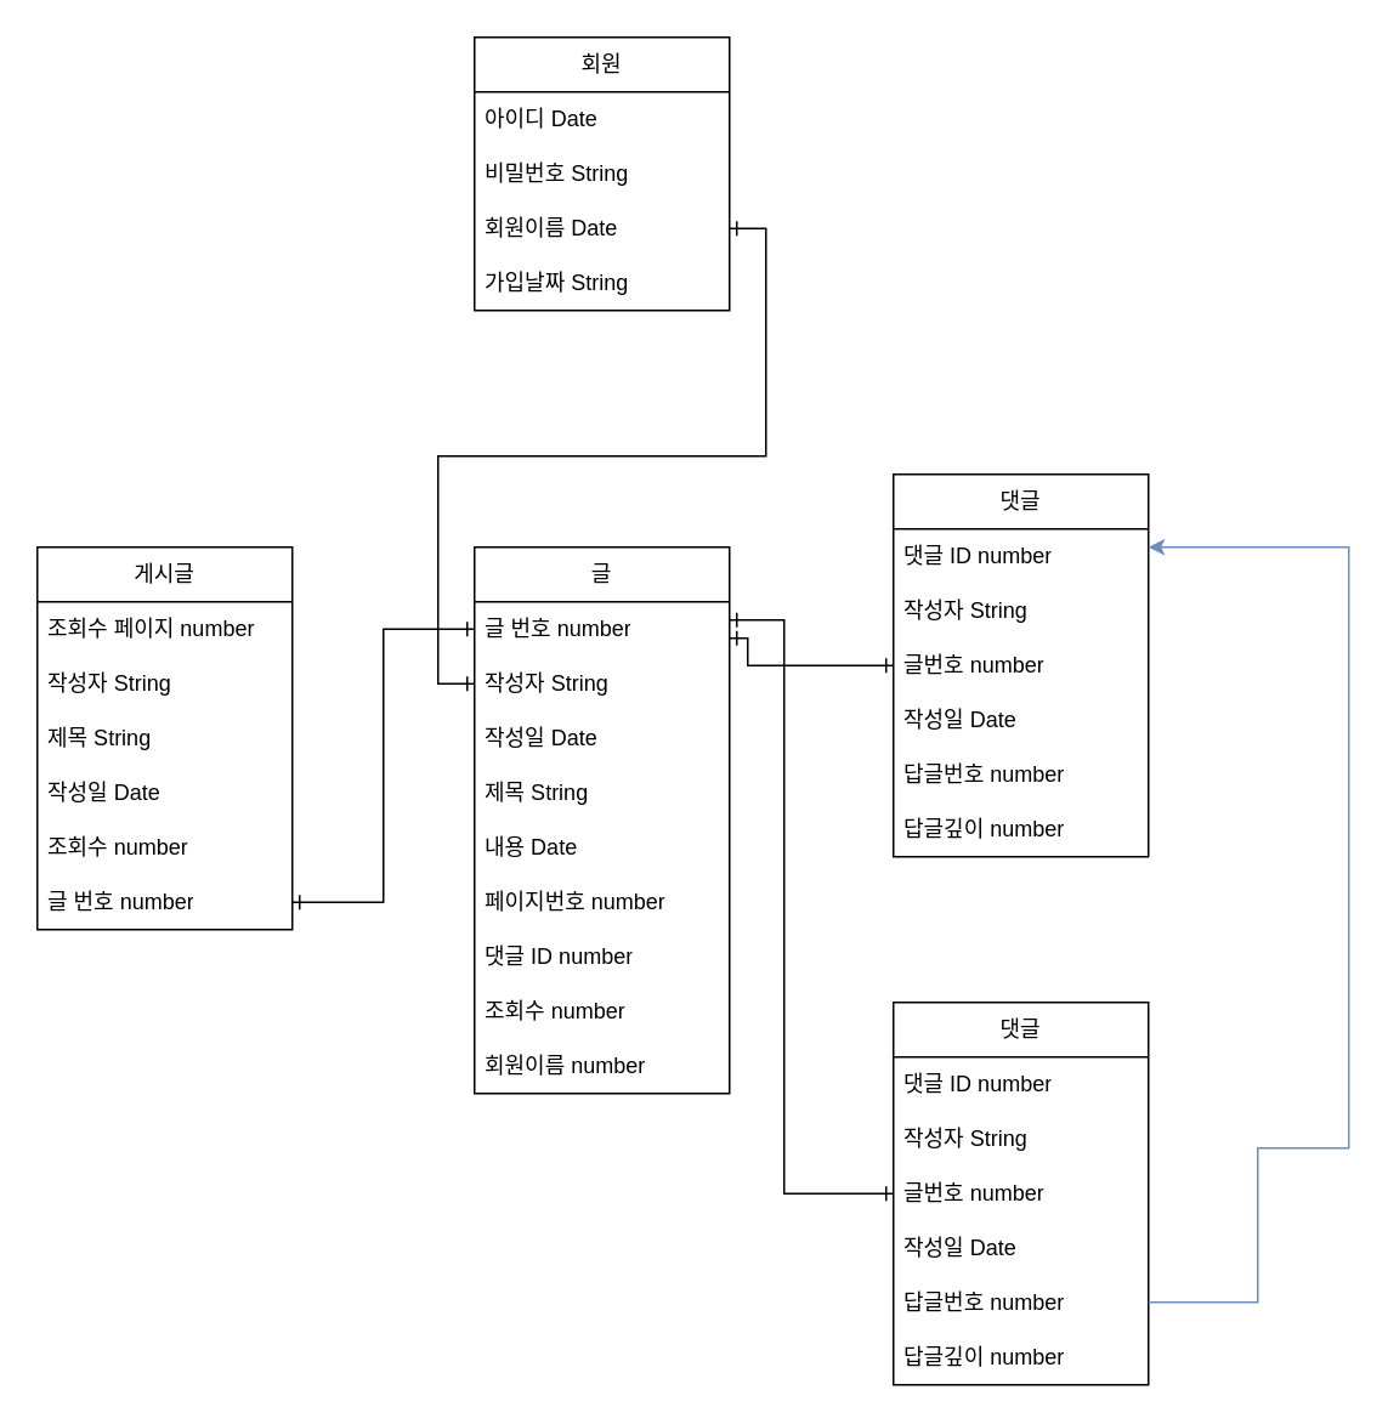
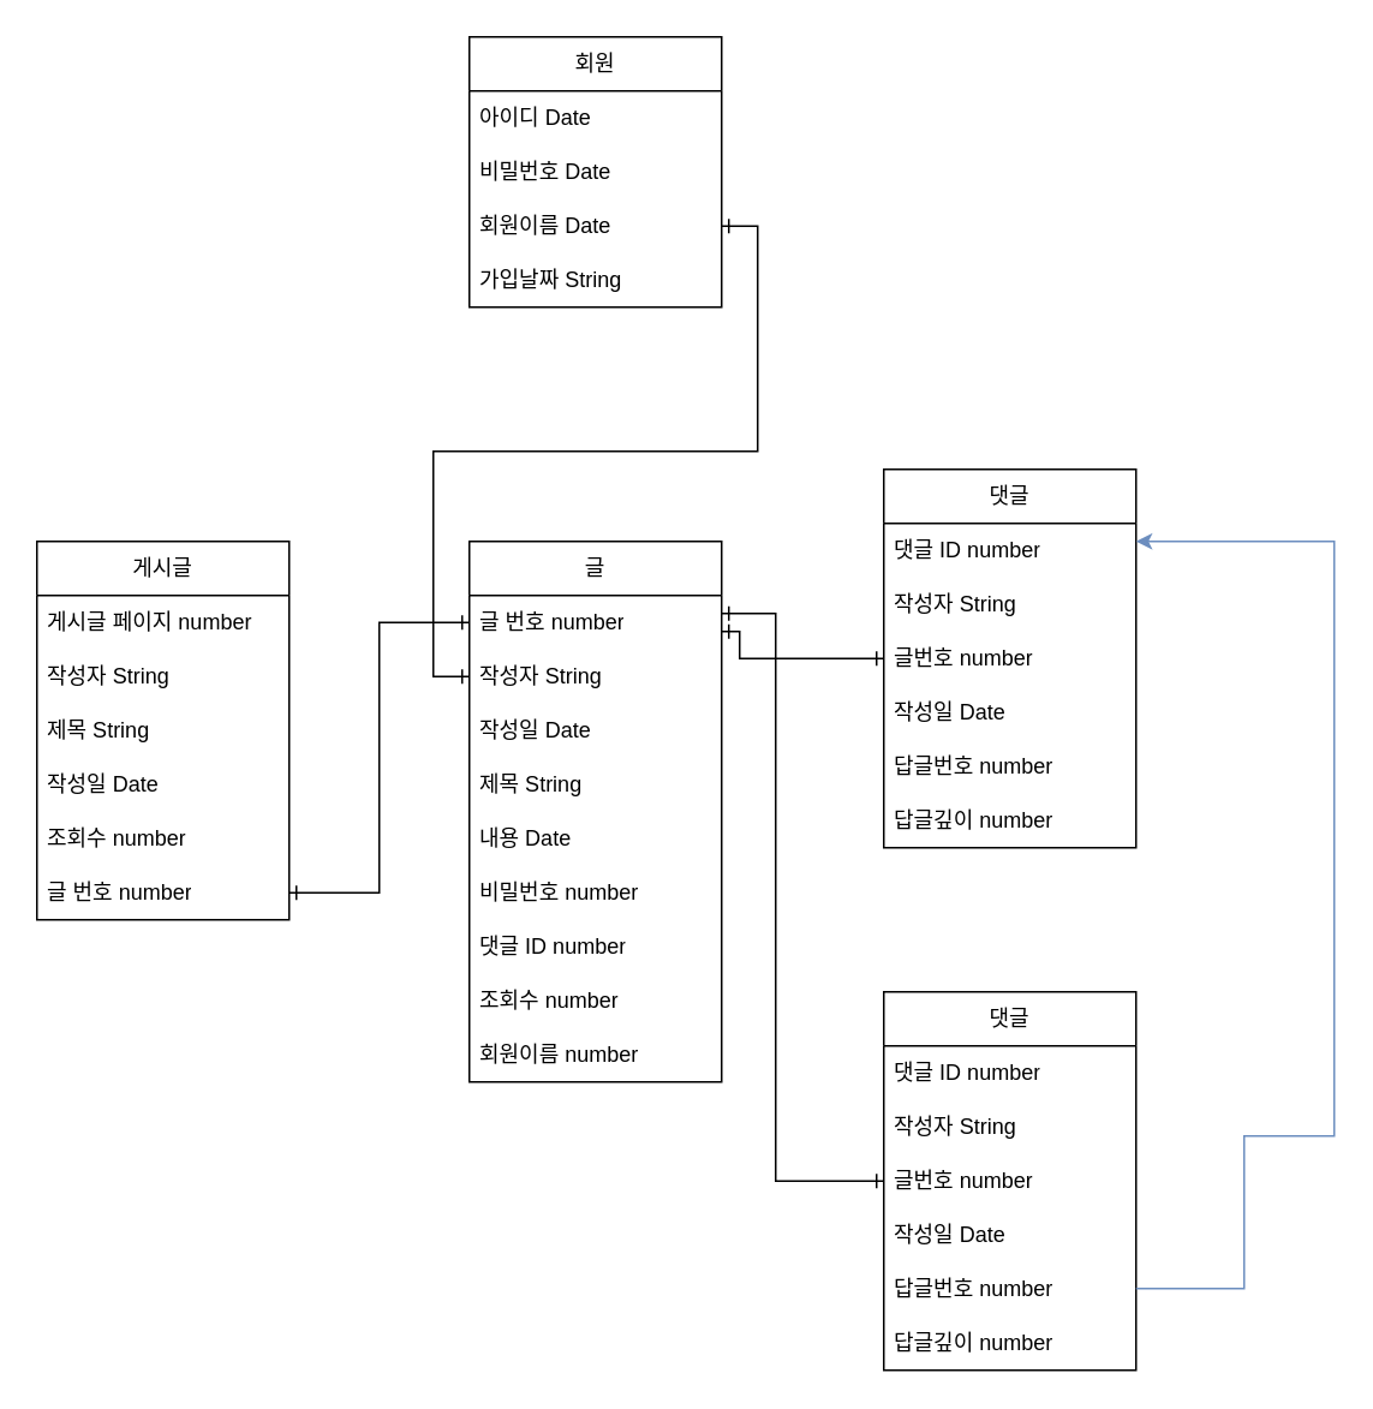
- <mxCell id="28" value="비밀번호 String" style="text;strokeColor=none;fillColor=none;align=left;verticalAlign=middle;spacingLeft=4;spacingRight=4;overflow=hidden;points=[[0,0.5],[1,0.5]];portConstraint=eastwest;rotatable=0;whiteSpace=wrap;html=1;" parent="26" vertex="1"><mxGeometry y="60" width="140" height="30" as="geometry" /></mxCell>
+ <mxCell id="28" value="비밀번호 Date" style="text;strokeColor=none;fillColor=none;align=left;verticalAlign=middle;spacingLeft=4;spacingRight=4;overflow=hidden;points=[[0,0.5],[1,0.5]];portConstraint=eastwest;rotatable=0;whiteSpace=wrap;html=1;" parent="26" vertex="1"><mxGeometry y="60" width="140" height="30" as="geometry" /></mxCell>
- <mxCell id="3" value="조회수 페이지 number" style="text;strokeColor=none;fillColor=none;align=left;verticalAlign=middle;spacingLeft=4;spacingRight=4;overflow=hidden;points=[[0,0.5],[1,0.5]];portConstraint=eastwest;rotatable=0;whiteSpace=wrap;html=1;" parent="2" vertex="1"><mxGeometry y="30" width="140" height="30" as="geometry" /></mxCell>
+ <mxCell id="3" value="게시글 페이지 number" style="text;strokeColor=none;fillColor=none;align=left;verticalAlign=middle;spacingLeft=4;spacingRight=4;overflow=hidden;points=[[0,0.5],[1,0.5]];portConstraint=eastwest;rotatable=0;whiteSpace=wrap;html=1;" parent="2" vertex="1"><mxGeometry y="30" width="140" height="30" as="geometry" /></mxCell>
- <mxCell id="22" value="페이지번호 number" style="text;strokeColor=none;fillColor=none;align=left;verticalAlign=middle;spacingLeft=4;spacingRight=4;overflow=hidden;points=[[0,0.5],[1,0.5]];portConstraint=eastwest;rotatable=0;whiteSpace=wrap;html=1;" parent="16" vertex="1"><mxGeometry y="180" width="140" height="30" as="geometry" /></mxCell>
+ <mxCell id="22" value="비밀번호 number" style="text;strokeColor=none;fillColor=none;align=left;verticalAlign=middle;spacingLeft=4;spacingRight=4;overflow=hidden;points=[[0,0.5],[1,0.5]];portConstraint=eastwest;rotatable=0;whiteSpace=wrap;html=1;" parent="16" vertex="1"><mxGeometry y="180" width="140" height="30" as="geometry" /></mxCell>
